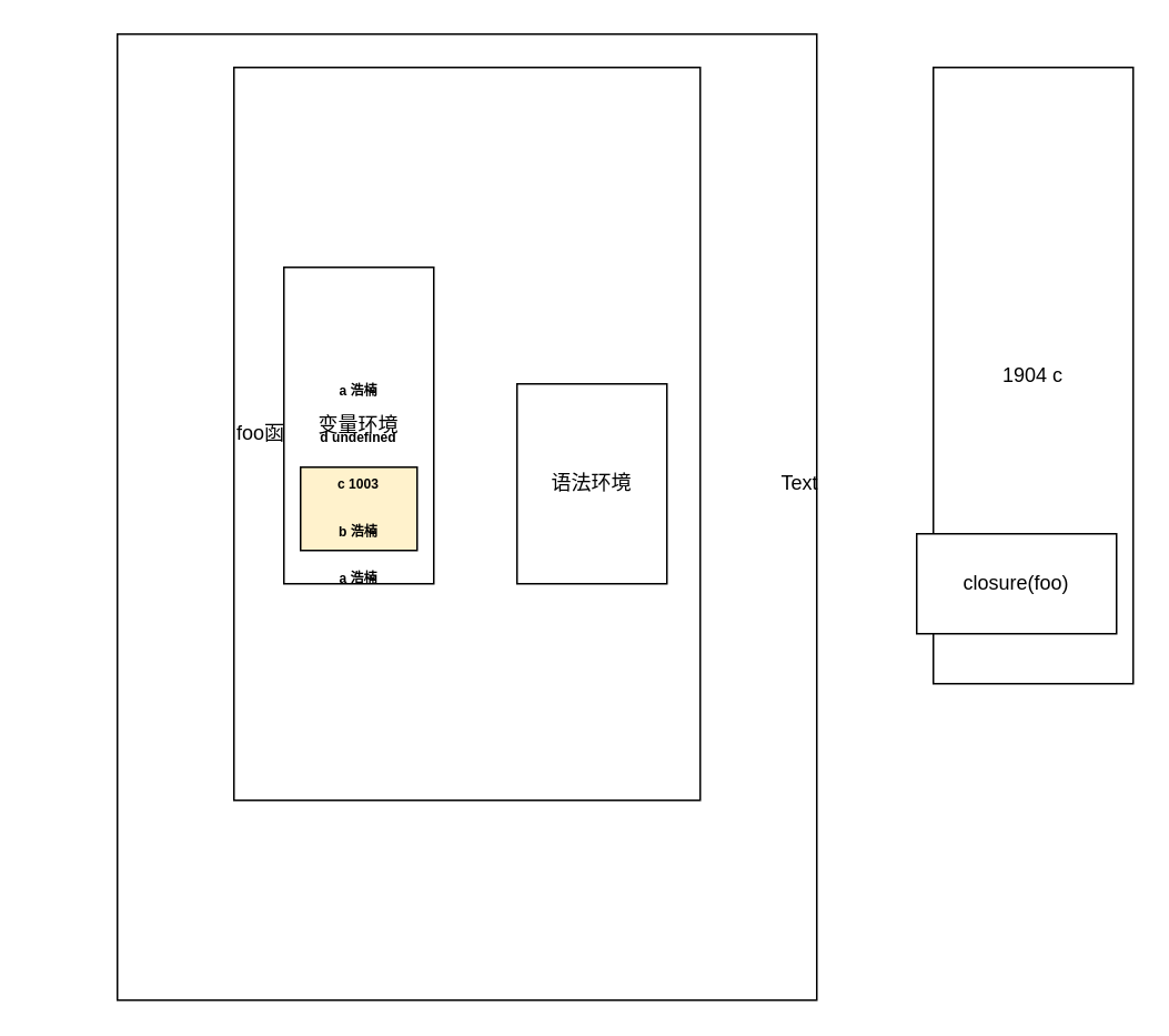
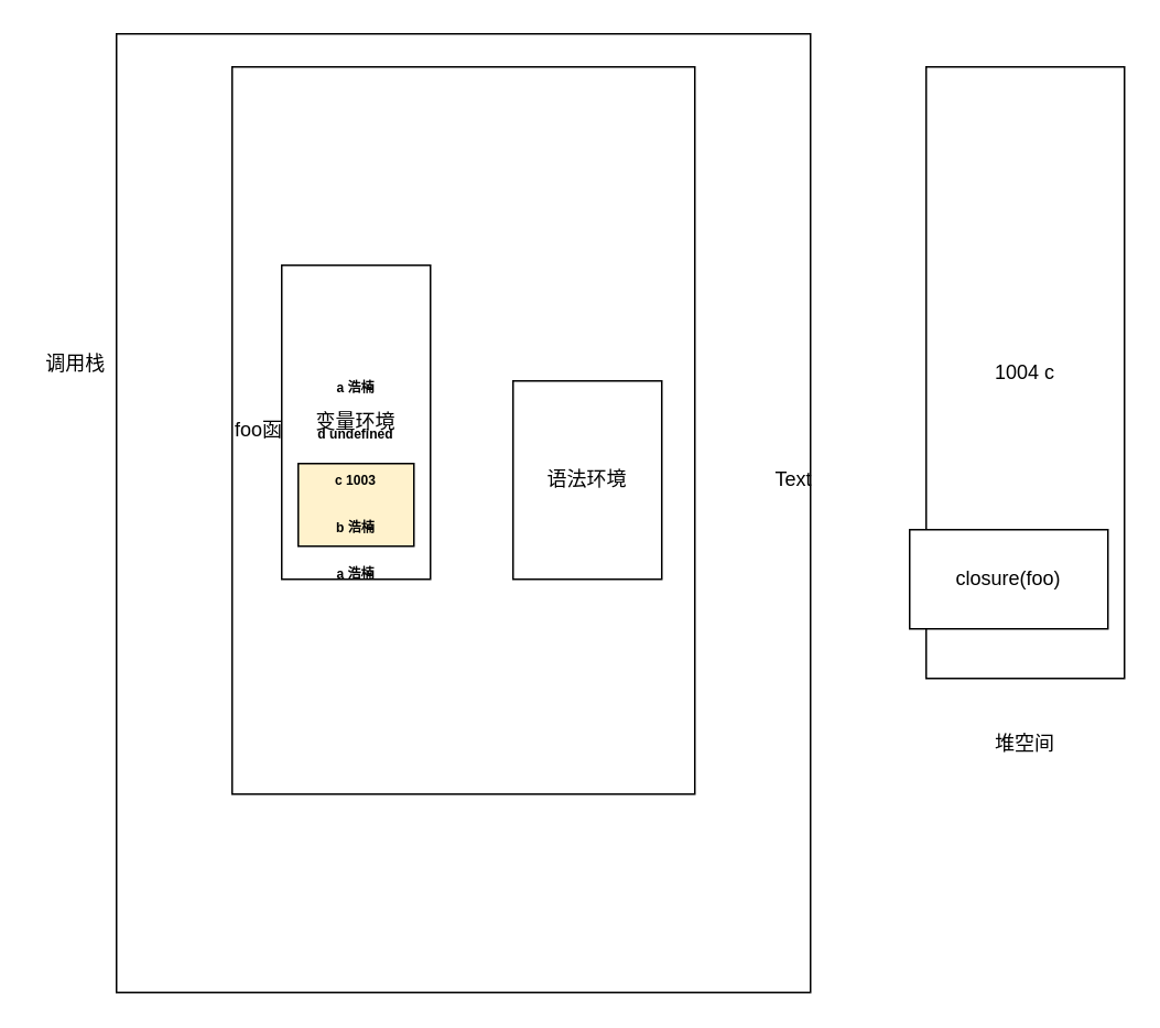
+ <mxCell id="3" value="调用栈" style="text;html=1;align=center;verticalAlign=middle;resizable=0;points=[];autosize=1;" vertex="1" parent="1"><mxGeometry x="20" y="210" width="50" height="20" as="geometry" /></mxCell>
- <mxCell id="8" value="1904 c" style="rounded=0;whiteSpace=wrap;html=1;" vertex="1" parent="1"><mxGeometry x="560" y="40" width="120" height="370" as="geometry" /></mxCell>
+ <mxCell id="8" value="1004 c" style="rounded=0;whiteSpace=wrap;html=1;" vertex="1" parent="1"><mxGeometry x="560" y="40" width="120" height="370" as="geometry" /></mxCell>
+ <mxCell id="10" value="堆空间" style="text;html=1;strokeColor=none;fillColor=none;align=center;verticalAlign=middle;whiteSpace=wrap;rounded=0;" vertex="1" parent="1"><mxGeometry x="600" y="440" width="40" height="20" as="geometry" /></mxCell>
